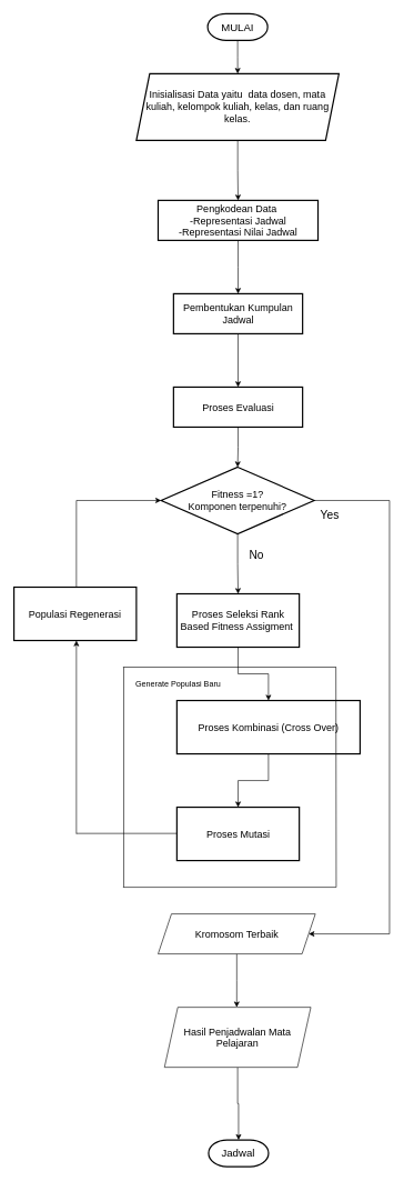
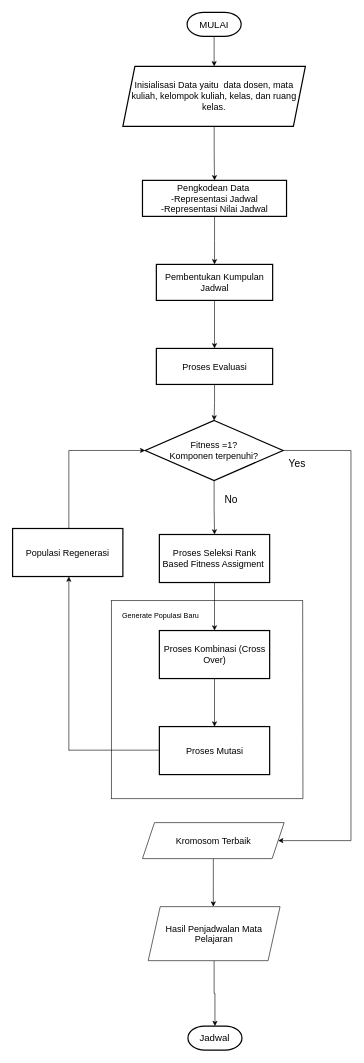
- <mxCell id="17" value="&lt;span style=&quot;font-size: 15px;&quot;&gt;Proses Kombinasi (Cross Over)&lt;/span&gt;" style="whiteSpace=wrap;html=1;strokeWidth=2;" vertex="1" parent="1"><mxGeometry x="264.79" y="1050" width="275" height="80" as="geometry" /></mxCell>
+ <mxCell id="17" value="&lt;span style=&quot;font-size: 15px;&quot;&gt;Proses Kombinasi (Cross Over)&lt;/span&gt;" style="whiteSpace=wrap;html=1;strokeWidth=2;" vertex="1" parent="1"><mxGeometry x="264.79" y="1050" width="183.75" height="80" as="geometry" /></mxCell>
